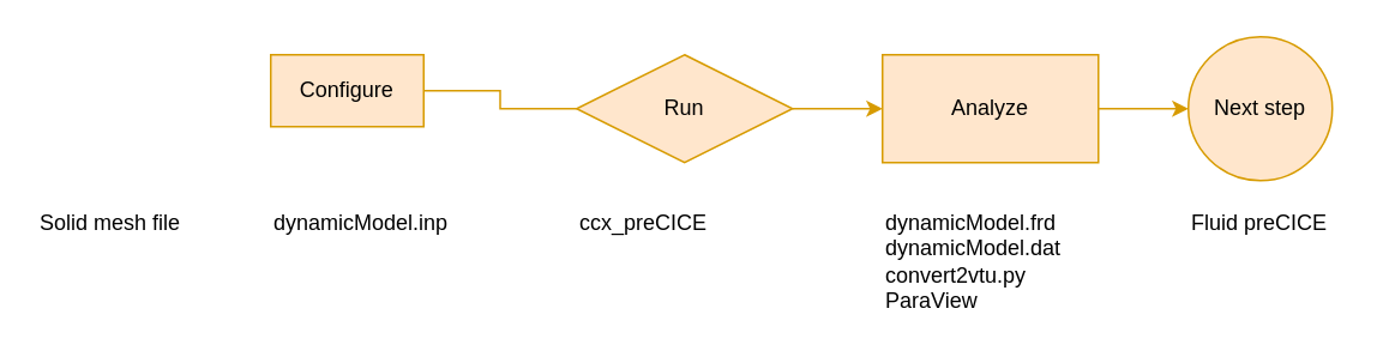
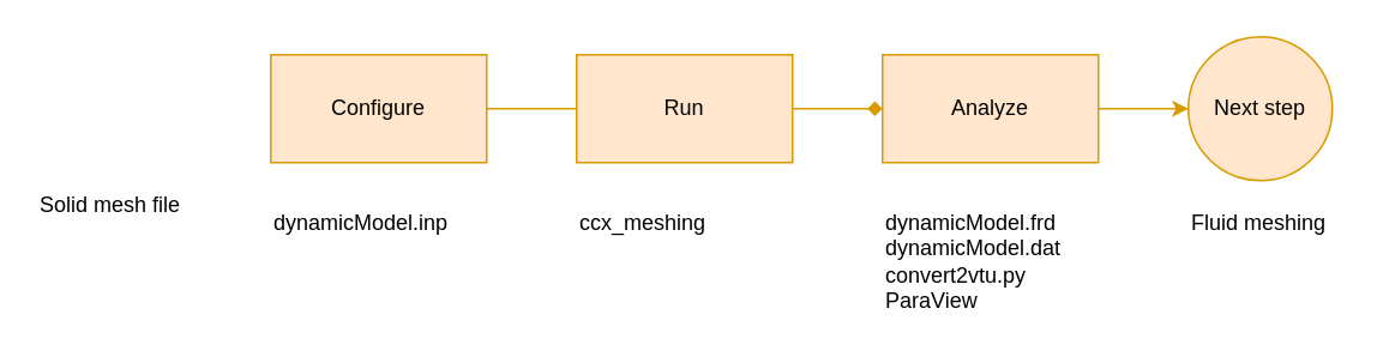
- <mxCell id="3" value="Configure" style="rounded=0;whiteSpace=wrap;html=1;fillColor=#ffe6cc;strokeColor=#d79b00;" vertex="1" parent="1"><mxGeometry x="150" y="30" width="85" height="40" as="geometry" /></mxCell>
+ <mxCell id="3" value="Configure" style="rounded=0;whiteSpace=wrap;html=1;fillColor=#ffe6cc;strokeColor=#d79b00;" vertex="1" parent="1"><mxGeometry x="150" y="30" width="120" height="60" as="geometry" /></mxCell>
- <mxCell id="5" value="Run" style="rhombus;whiteSpace=wrap;html=1;fillColor=#ffe6cc;strokeColor=#d79b00;" vertex="1" parent="1"><mxGeometry x="320" y="30" width="120" height="60" as="geometry" /></mxCell>
+ <mxCell id="5" value="Run" style="rounded=0;whiteSpace=wrap;html=1;fillColor=#ffe6cc;strokeColor=#d79b00;" vertex="1" parent="1"><mxGeometry x="320" y="30" width="120" height="60" as="geometry" /></mxCell>
- <mxCell id="4" style="edgeStyle=orthogonalEdgeStyle;rounded=0;orthogonalLoop=1;jettySize=auto;html=1;exitX=1;exitY=0.5;exitDx=0;exitDy=0;entryX=0;entryY=0.5;entryDx=0;entryDy=0;fillColor=#ffe6cc;strokeColor=#d79b00;" edge="1" parent="1" source="5" target="7"><mxGeometry relative="1" as="geometry" /></mxCell>
+ <mxCell id="4" style="edgeStyle=orthogonalEdgeStyle;rounded=0;orthogonalLoop=1;jettySize=auto;html=1;exitX=1;exitY=0.5;exitDx=0;exitDy=0;entryX=0;entryY=0.5;entryDx=0;entryDy=0;fillColor=#ffe6cc;strokeColor=#d79b00;endArrow=diamond;" edge="1" parent="1" source="5" target="7"><mxGeometry relative="1" as="geometry" /></mxCell>
- <mxCell id="11" value="ccx_preCICE" style="text;html=1;align=left;verticalAlign=top;whiteSpace=wrap;rounded=0;" vertex="1" parent="1"><mxGeometry x="320" y="110" width="90" height="30" as="geometry" /></mxCell>
+ <mxCell id="11" value="ccx_meshing" style="text;html=1;align=left;verticalAlign=top;whiteSpace=wrap;rounded=0;" vertex="1" parent="1"><mxGeometry x="320" y="110" width="90" height="30" as="geometry" /></mxCell>
- <mxCell id="13" value="Fluid preCICE&amp;nbsp;" style="text;html=1;align=left;verticalAlign=top;whiteSpace=wrap;rounded=0;" vertex="1" parent="1"><mxGeometry x="660" y="110" width="90" height="30" as="geometry" /></mxCell>
+ <mxCell id="13" value="Fluid meshing&amp;nbsp;" style="text;html=1;align=left;verticalAlign=top;whiteSpace=wrap;rounded=0;" vertex="1" parent="1"><mxGeometry x="660" y="110" width="90" height="30" as="geometry" /></mxCell>
- <mxCell id="9" value="Solid mesh file&amp;nbsp;" style="text;html=1;align=left;verticalAlign=top;whiteSpace=wrap;rounded=0;" vertex="1" parent="1"><mxGeometry x="20" y="110" width="90" height="30" as="geometry" /></mxCell>
+ <mxCell id="9" value="Solid mesh file&amp;nbsp;" style="text;html=1;align=left;verticalAlign=top;whiteSpace=wrap;rounded=0;" vertex="1" parent="1"><mxGeometry x="20" y="100" width="90" height="30" as="geometry" /></mxCell>
